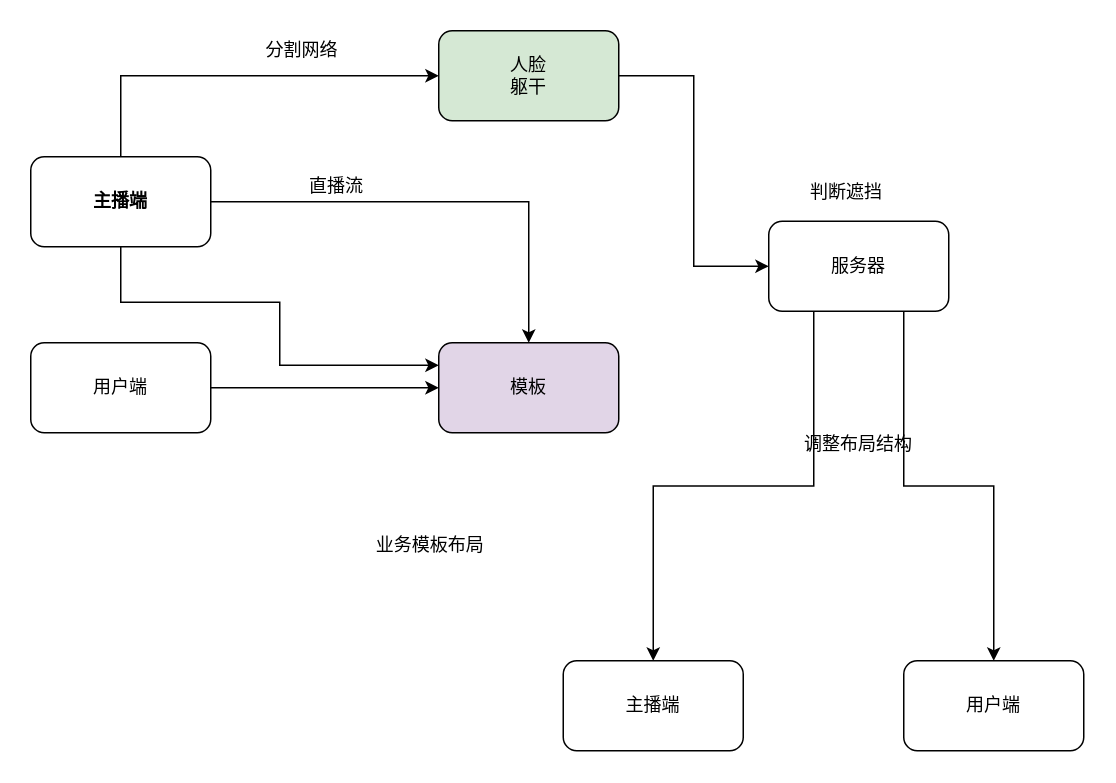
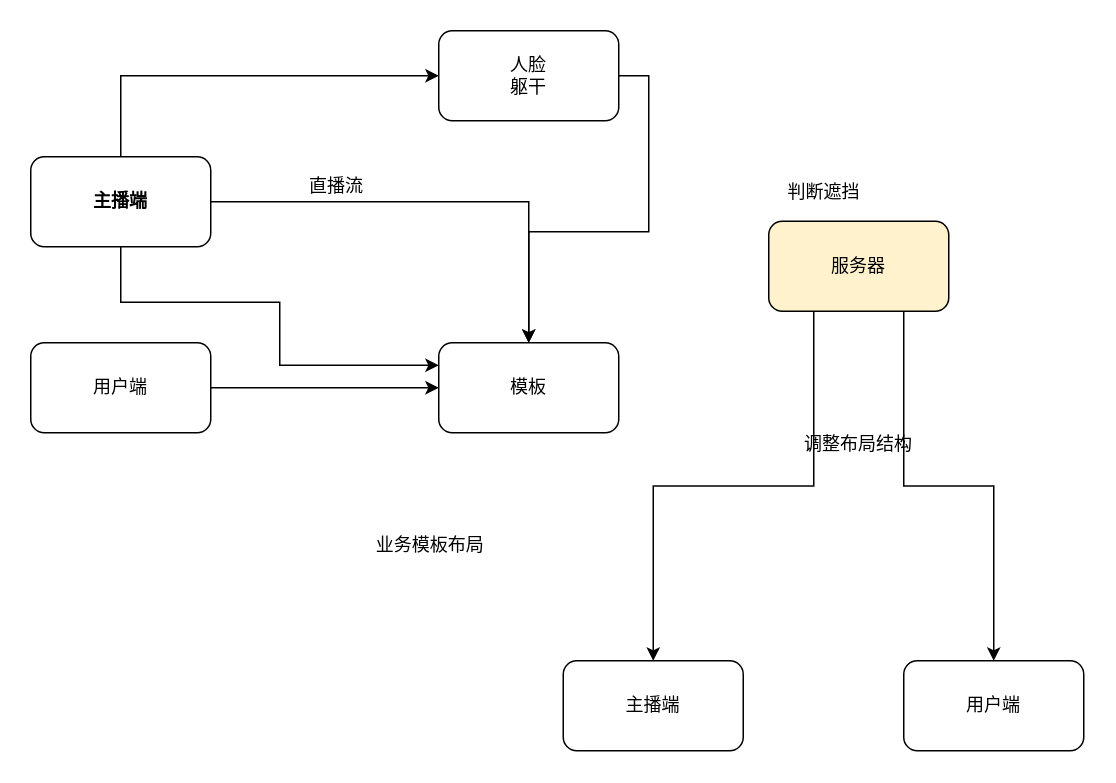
- <mxCell id="16" value="分割网络" style="text;html=1;strokeColor=none;fillColor=none;align=center;verticalAlign=middle;whiteSpace=wrap;rounded=0;" vertex="1" parent="1"><mxGeometry x="161" y="23" width="80" height="20" as="geometry" /></mxCell>
- <mxCell id="12" value="人脸&lt;br&gt;躯干" style="rounded=1;whiteSpace=wrap;html=1;fillColor=#d5e8d4;" vertex="1" parent="1"><mxGeometry x="292" y="20" width="120" height="60" as="geometry" /></mxCell>
+ <mxCell id="12" value="人脸&lt;br&gt;躯干" style="rounded=1;whiteSpace=wrap;html=1;" vertex="1" parent="1"><mxGeometry x="292" y="20" width="120" height="60" as="geometry" /></mxCell>
- <mxCell id="11" style="edgeStyle=orthogonalEdgeStyle;rounded=0;orthogonalLoop=1;jettySize=auto;html=1;exitX=1;exitY=0.5;exitDx=0;exitDy=0;entryX=0;entryY=0.5;entryDx=0;entryDy=0;" edge="1" parent="1" source="12" target="15"><mxGeometry relative="1" as="geometry" /></mxCell>
+ <mxCell id="11" style="edgeStyle=orthogonalEdgeStyle;rounded=0;orthogonalLoop=1;jettySize=auto;html=1;exitX=1;exitY=0.5;exitDx=0;exitDy=0;" edge="1" parent="1" source="12" target="8"><mxGeometry relative="1" as="geometry" /></mxCell>
- <mxCell id="17" value="判断遮挡" style="text;html=1;strokeColor=none;fillColor=none;align=center;verticalAlign=middle;whiteSpace=wrap;rounded=0;" vertex="1" parent="1"><mxGeometry x="532" y="118" width="64" height="20" as="geometry" /></mxCell>
+ <mxCell id="17" value="判断遮挡" style="text;html=1;strokeColor=none;fillColor=none;align=center;verticalAlign=middle;whiteSpace=wrap;rounded=0;" vertex="1" parent="1"><mxGeometry x="517" y="118" width="64" height="20" as="geometry" /></mxCell>
- <mxCell id="15" value="服务器" style="rounded=1;whiteSpace=wrap;html=1;" vertex="1" parent="1"><mxGeometry x="512" y="147" width="120" height="60" as="geometry" /></mxCell>
+ <mxCell id="15" value="服务器" style="rounded=1;whiteSpace=wrap;html=1;fillColor=#fff2cc;" vertex="1" parent="1"><mxGeometry x="512" y="147" width="120" height="60" as="geometry" /></mxCell>
- <mxCell id="8" value="模板" style="rounded=1;whiteSpace=wrap;html=1;fillColor=#e1d5e7;" vertex="1" parent="1"><mxGeometry x="292" y="228" width="120" height="60" as="geometry" /></mxCell>
+ <mxCell id="8" value="模板" style="rounded=1;whiteSpace=wrap;html=1;" vertex="1" parent="1"><mxGeometry x="292" y="228" width="120" height="60" as="geometry" /></mxCell>
